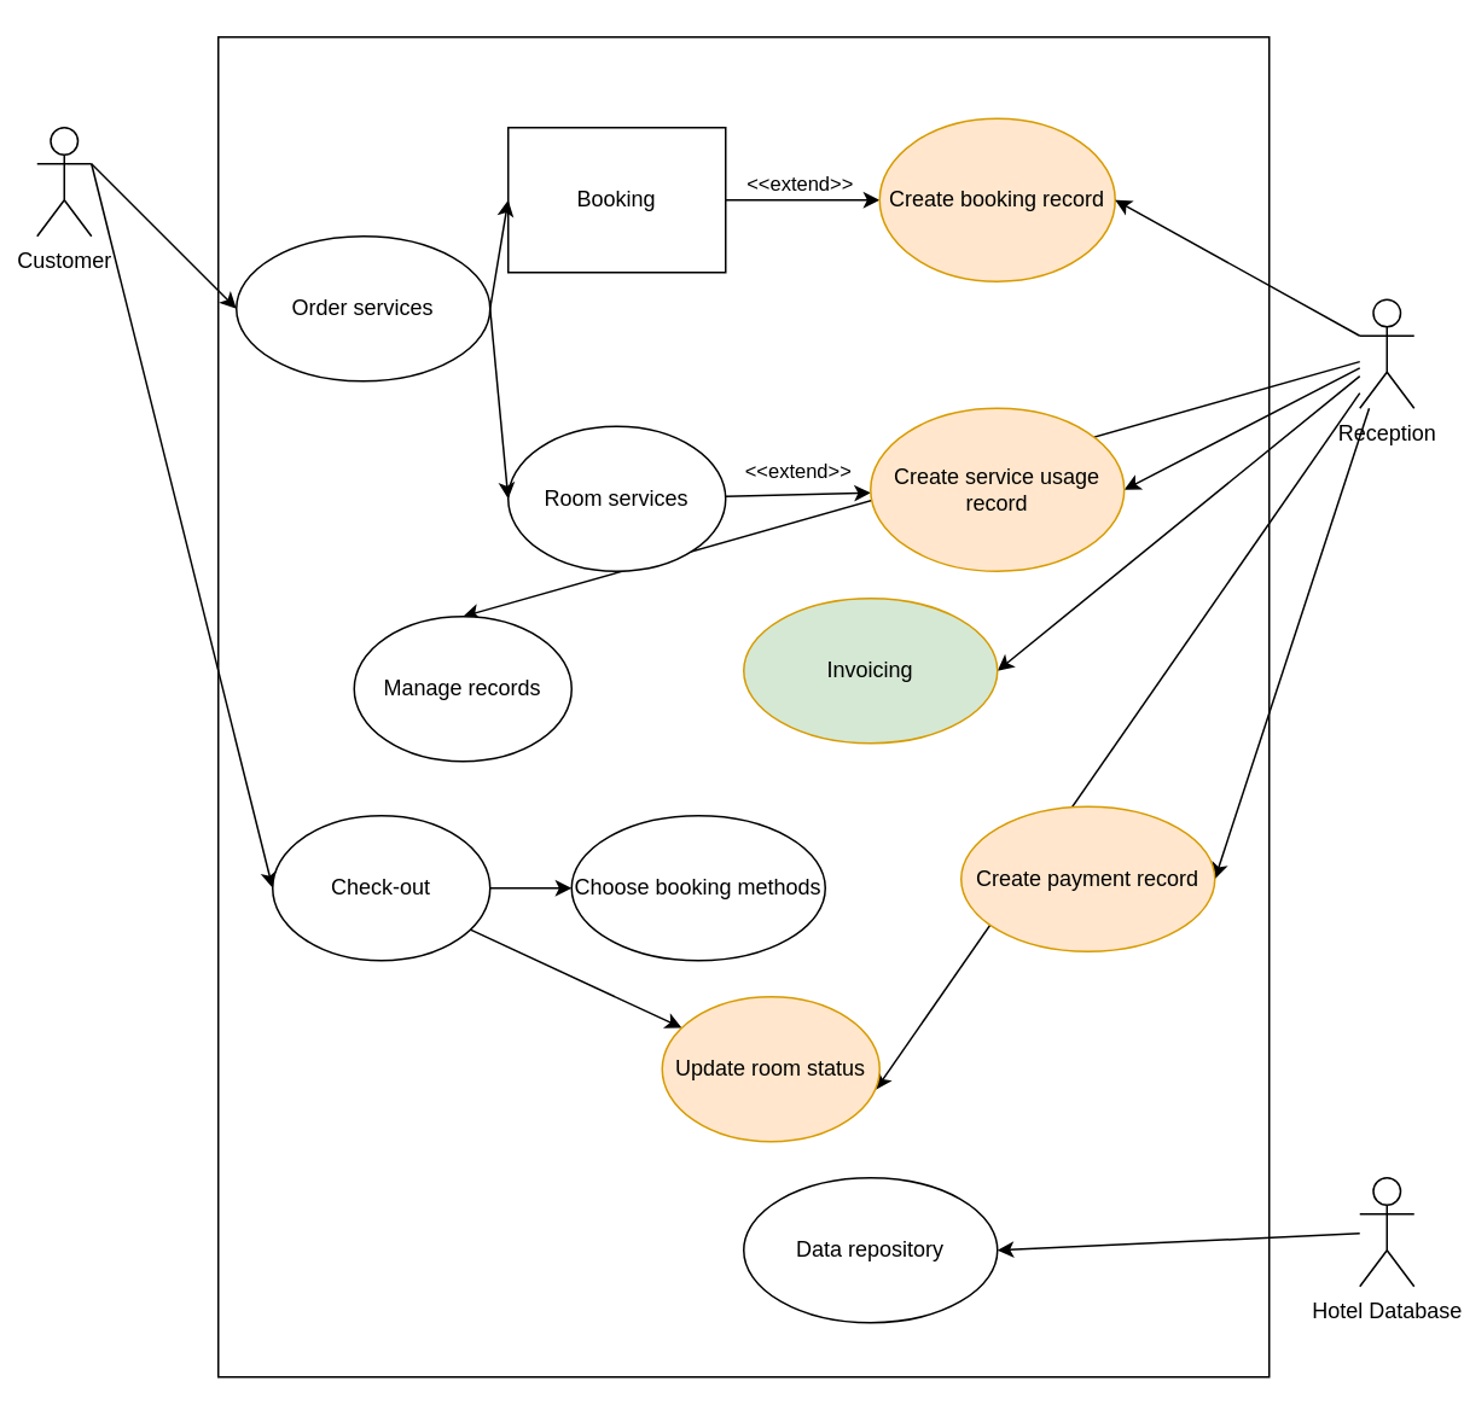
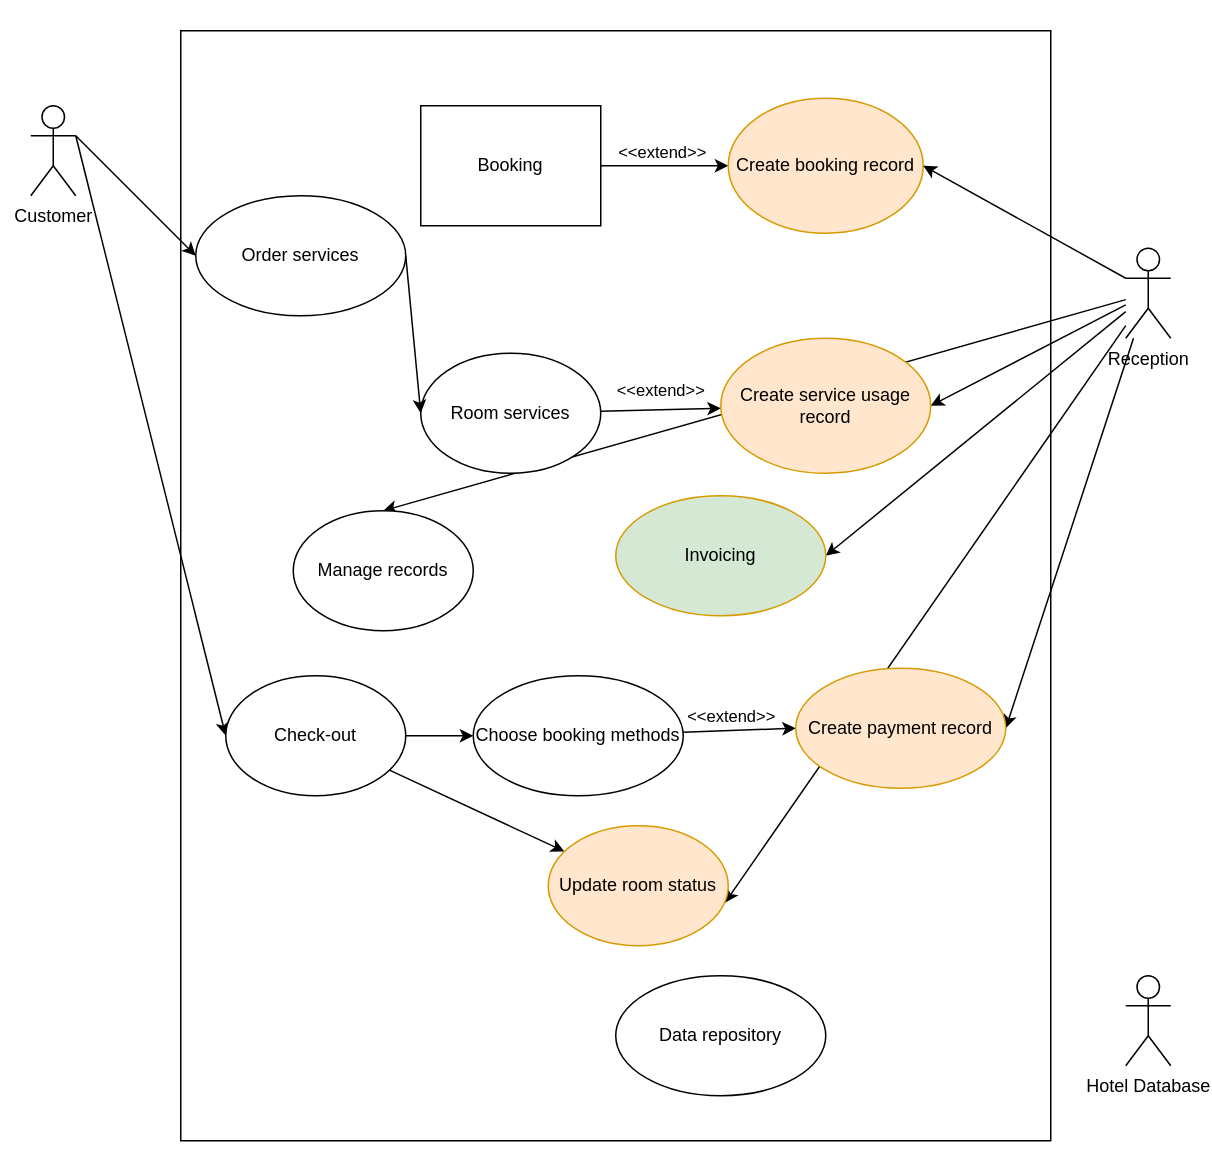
- <mxCell id="18" value="" style="endArrow=classic;html=1;entryX=0;entryY=0.5;entryDx=0;entryDy=0;exitX=1;exitY=0.5;exitDx=0;exitDy=0;" parent="1" source="11" target="14" edge="1"><mxGeometry width="50" height="50" relative="1" as="geometry"><mxPoint x="360" y="290" as="sourcePoint" /><mxPoint x="410" y="240" as="targetPoint" /></mxGeometry></mxCell>
+ <mxCell id="27" style="edgeStyle=none;rounded=0;orthogonalLoop=1;jettySize=auto;html=1;entryX=0;entryY=0.5;entryDx=0;entryDy=0;" edge="1" parent="1" source="29" target="33"><mxGeometry relative="1" as="geometry" /></mxCell>
+ <mxCell id="28" value="&amp;lt;&amp;lt;extend&amp;gt;&amp;gt;" style="edgeLabel;html=1;align=center;verticalAlign=middle;resizable=0;points=[];" vertex="1" connectable="0" parent="27"><mxGeometry x="-0.249" relative="1" as="geometry"><mxPoint x="4" y="-10" as="offset" /></mxGeometry></mxCell>
- <mxCell id="30" style="edgeStyle=none;rounded=0;orthogonalLoop=1;jettySize=auto;html=1;entryX=1;entryY=0.5;entryDx=0;entryDy=0;" edge="1" parent="1" source="31" target="32"><mxGeometry relative="1" as="geometry" /></mxCell>
